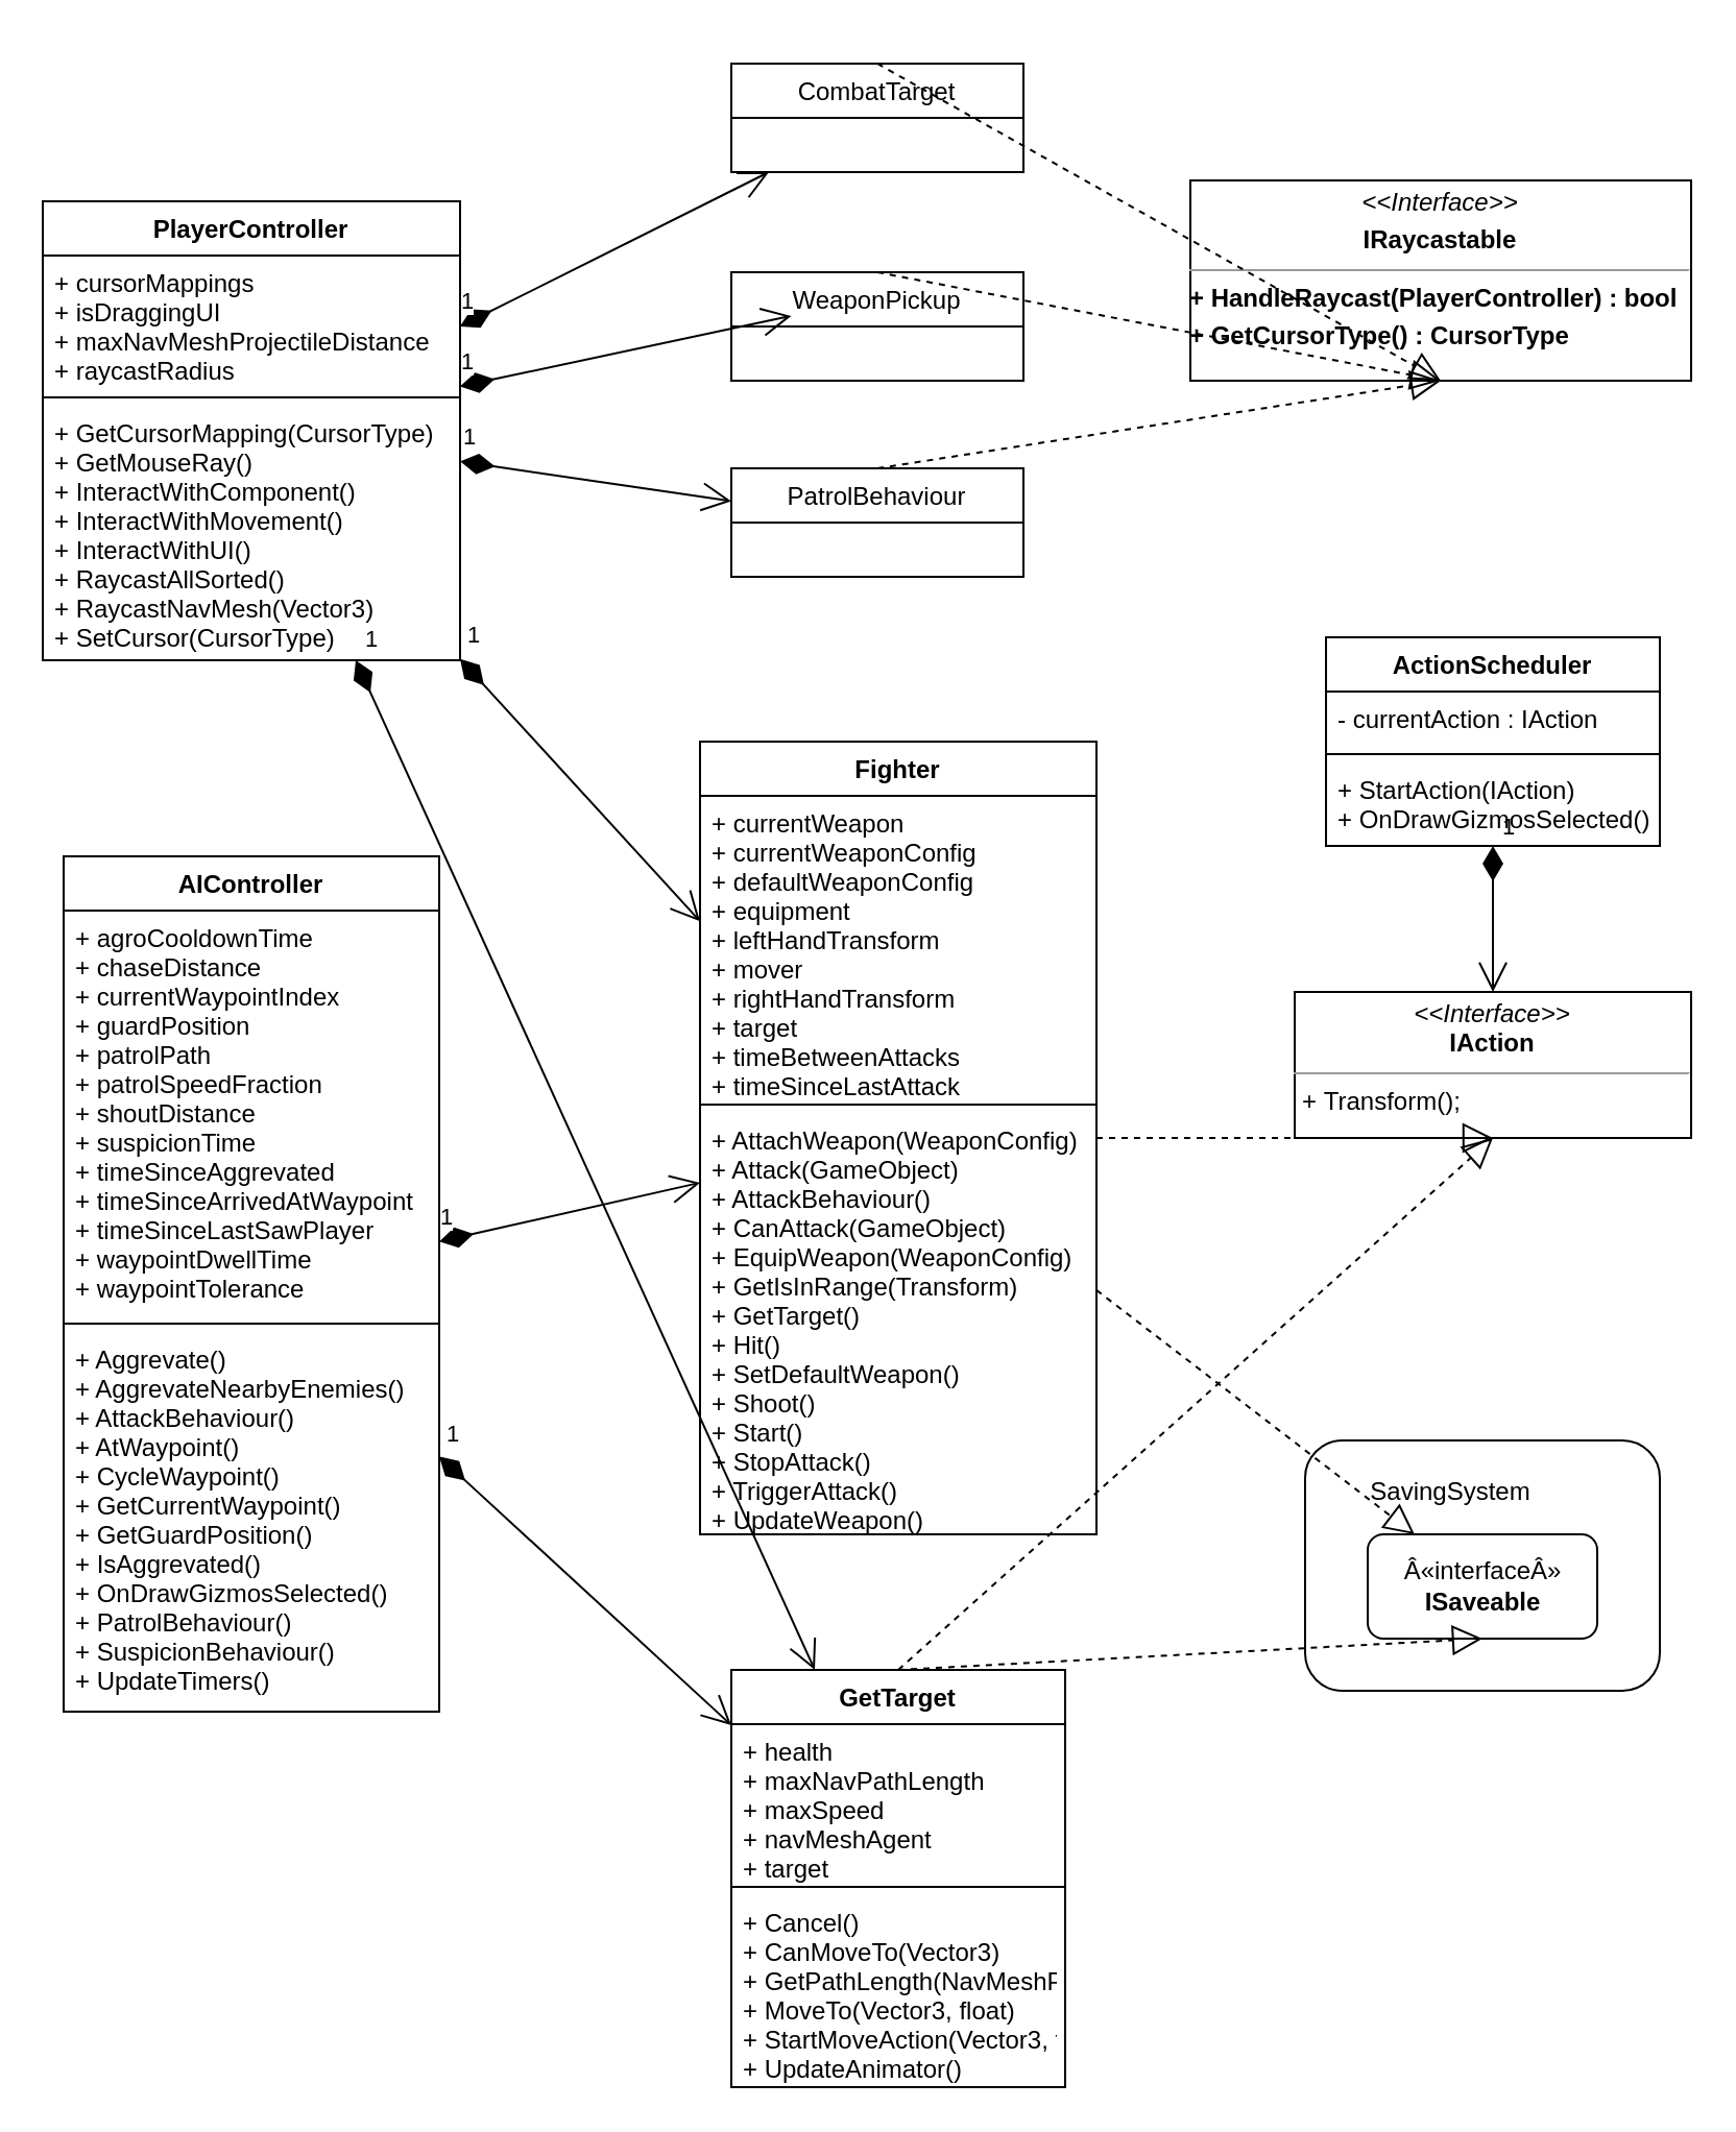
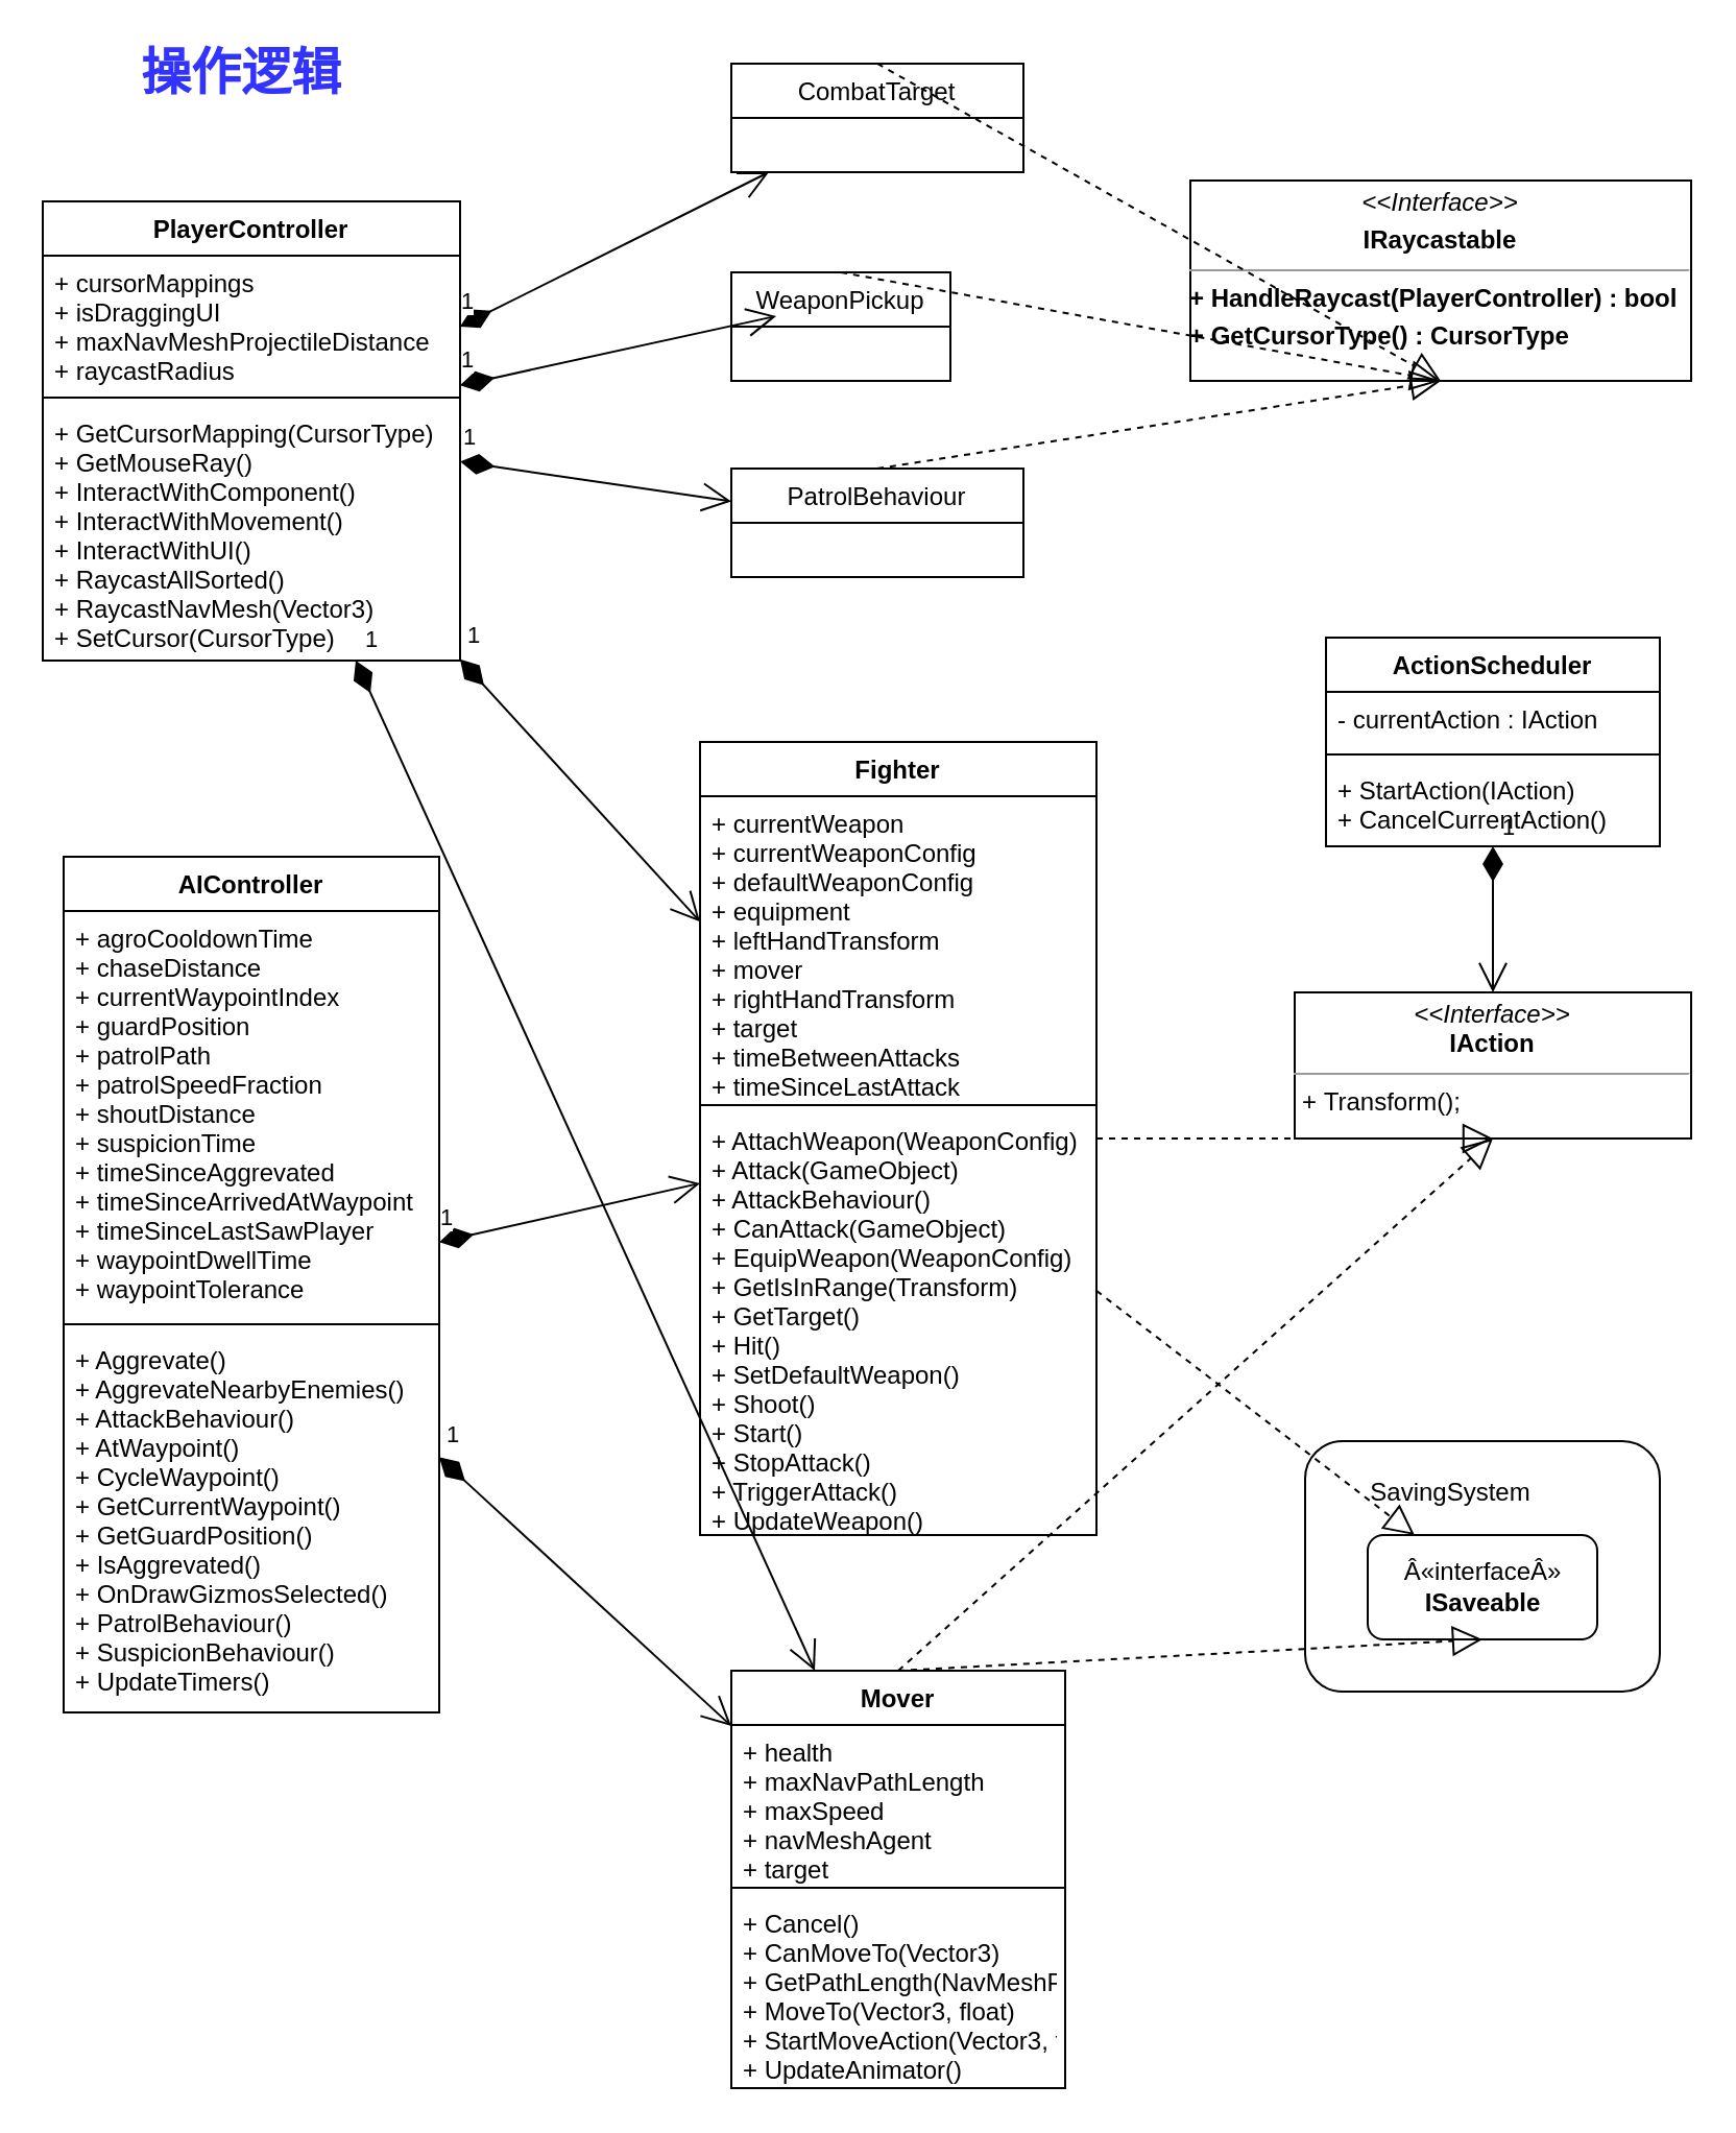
+ <mxCell id="45" value="操作逻辑" style="text;html=1;align=center;verticalAlign=middle;resizable=0;points=[];autosize=1;fontColor=#3333FF;labelBorderColor=none;labelBackgroundColor=none;fontSize=24;fontStyle=1" vertex="1" parent="1"><mxGeometry x="60" y="20" width="110" height="30" as="geometry" /></mxCell>
- <mxCell id="28" value="WeaponPickup" style="swimlane;fontStyle=0;childLayout=stackLayout;horizontal=1;startSize=26;fillColor=none;horizontalStack=0;resizeParent=1;resizeParentMax=0;resizeLast=0;collapsible=1;marginBottom=0;" vertex="1" parent="1"><mxGeometry x="350" y="130" width="140" height="52" as="geometry" /></mxCell>
+ <mxCell id="28" value="WeaponPickup" style="swimlane;fontStyle=0;childLayout=stackLayout;horizontal=1;startSize=26;fillColor=none;horizontalStack=0;resizeParent=1;resizeParentMax=0;resizeLast=0;collapsible=1;marginBottom=0;" vertex="1" parent="1"><mxGeometry x="350" y="130" width="105" height="52" as="geometry" /></mxCell>
- <mxCell id="44" value="+ StartAction(IAction)&#10;+ OnDrawGizmosSelected()" style="text;strokeColor=none;fillColor=none;align=left;verticalAlign=top;spacingLeft=4;spacingRight=4;overflow=hidden;rotatable=0;points=[[0,0.5],[1,0.5]];portConstraint=eastwest;" vertex="1" parent="41"><mxGeometry y="60" width="160" height="40" as="geometry" /></mxCell>
+ <mxCell id="44" value="+ StartAction(IAction)&#10;+ CancelCurrentAction()" style="text;strokeColor=none;fillColor=none;align=left;verticalAlign=top;spacingLeft=4;spacingRight=4;overflow=hidden;rotatable=0;points=[[0,0.5],[1,0.5]];portConstraint=eastwest;" vertex="1" parent="41"><mxGeometry y="60" width="160" height="40" as="geometry" /></mxCell>
- <mxCell id="29" value="GetTarget" style="swimlane;fontStyle=1;align=center;verticalAlign=top;childLayout=stackLayout;horizontal=1;startSize=26;horizontalStack=0;resizeParent=1;resizeParentMax=0;resizeLast=0;collapsible=1;marginBottom=0;" vertex="1" parent="1"><mxGeometry x="350" y="800" width="160" height="200" as="geometry" /></mxCell>
+ <mxCell id="29" value="Mover" style="swimlane;fontStyle=1;align=center;verticalAlign=top;childLayout=stackLayout;horizontal=1;startSize=26;horizontalStack=0;resizeParent=1;resizeParentMax=0;resizeLast=0;collapsible=1;marginBottom=0;" vertex="1" parent="1"><mxGeometry x="350" y="800" width="160" height="200" as="geometry" /></mxCell>
